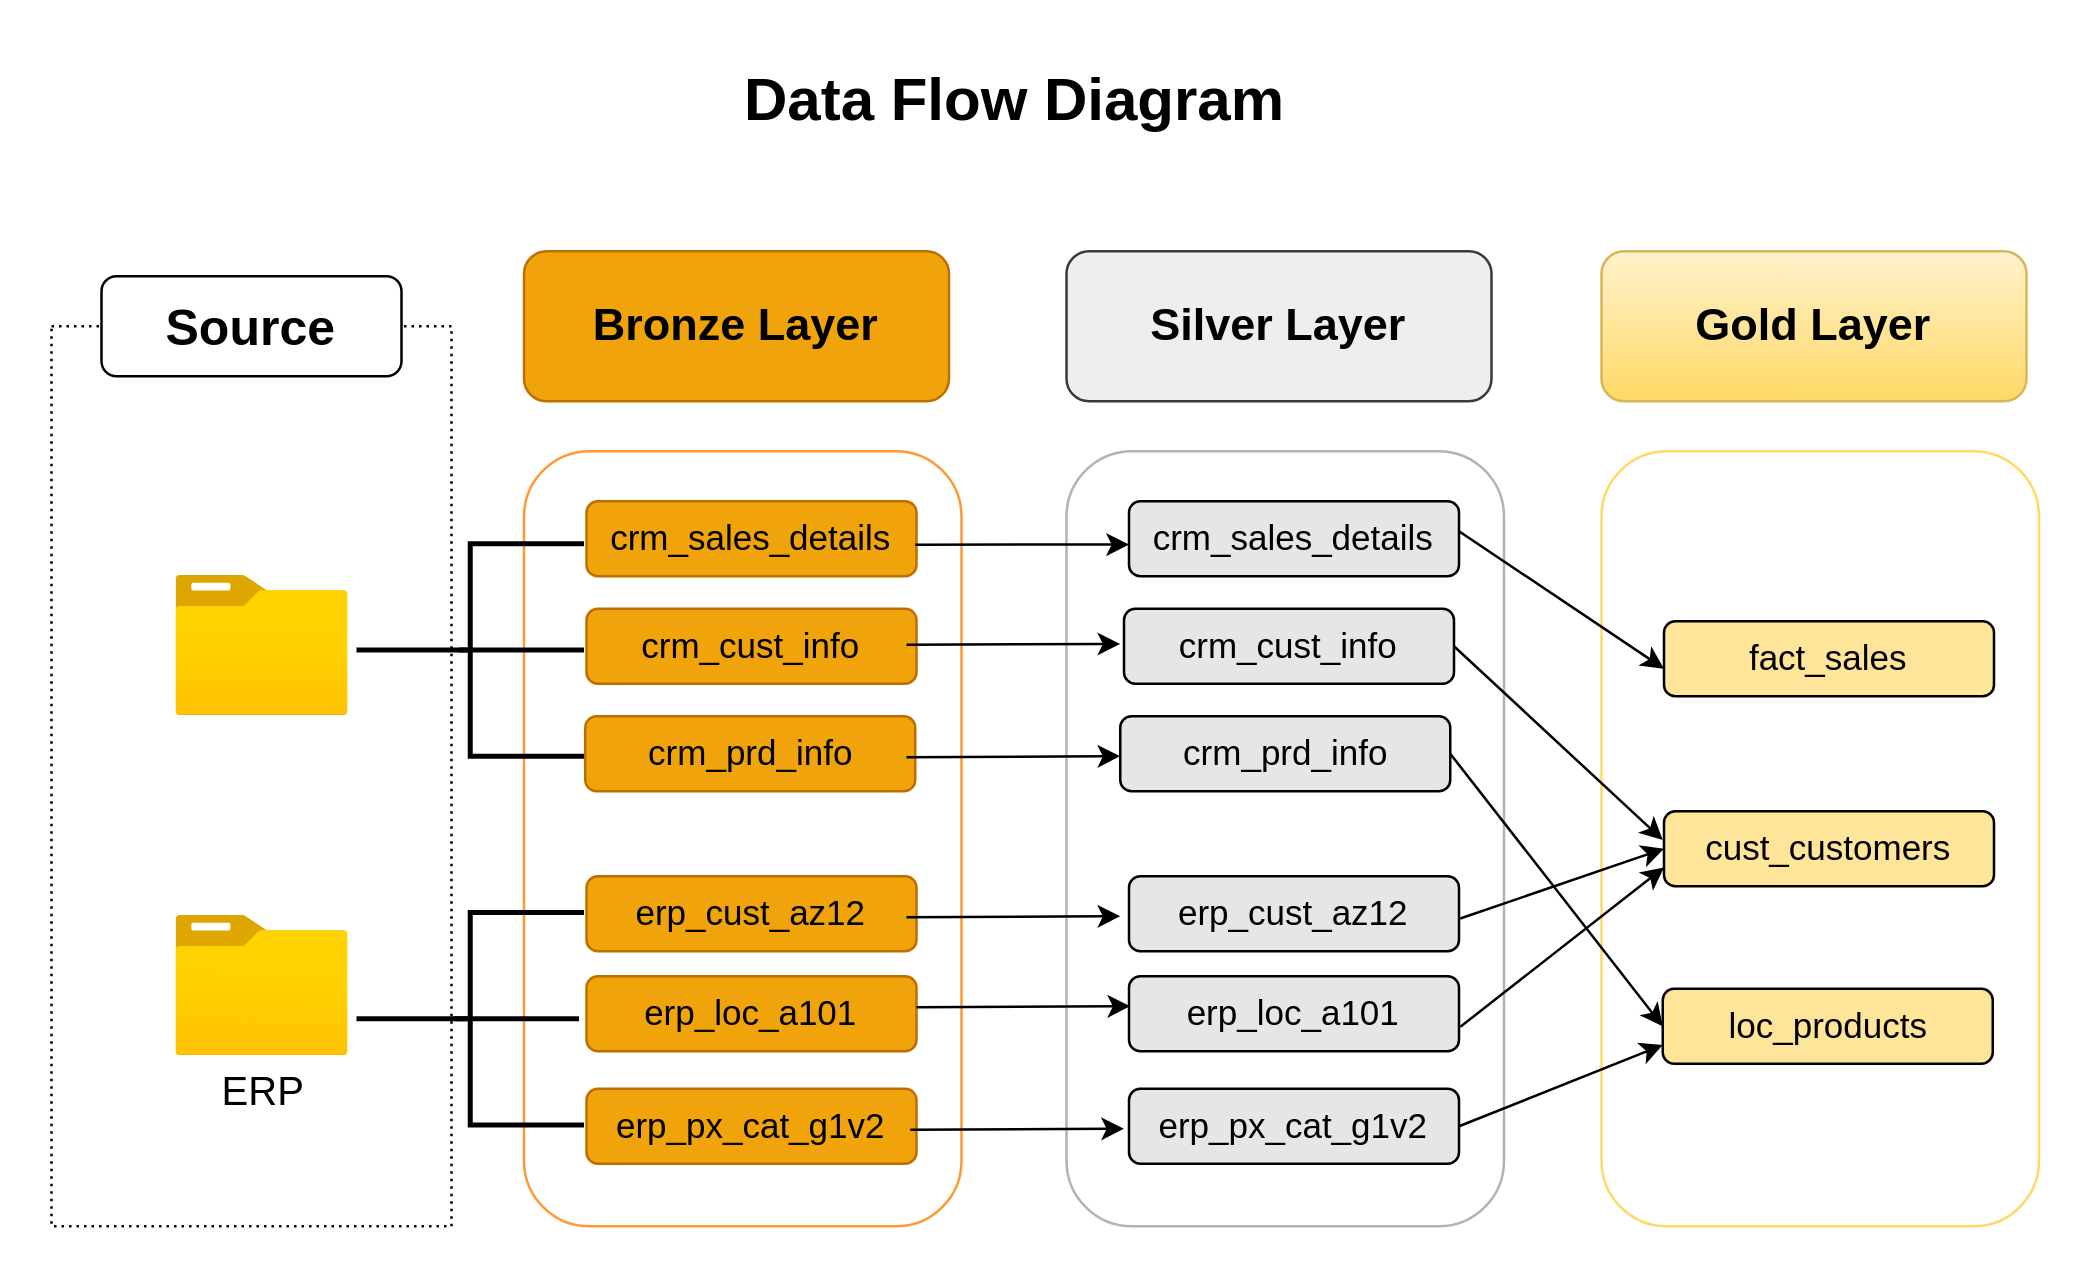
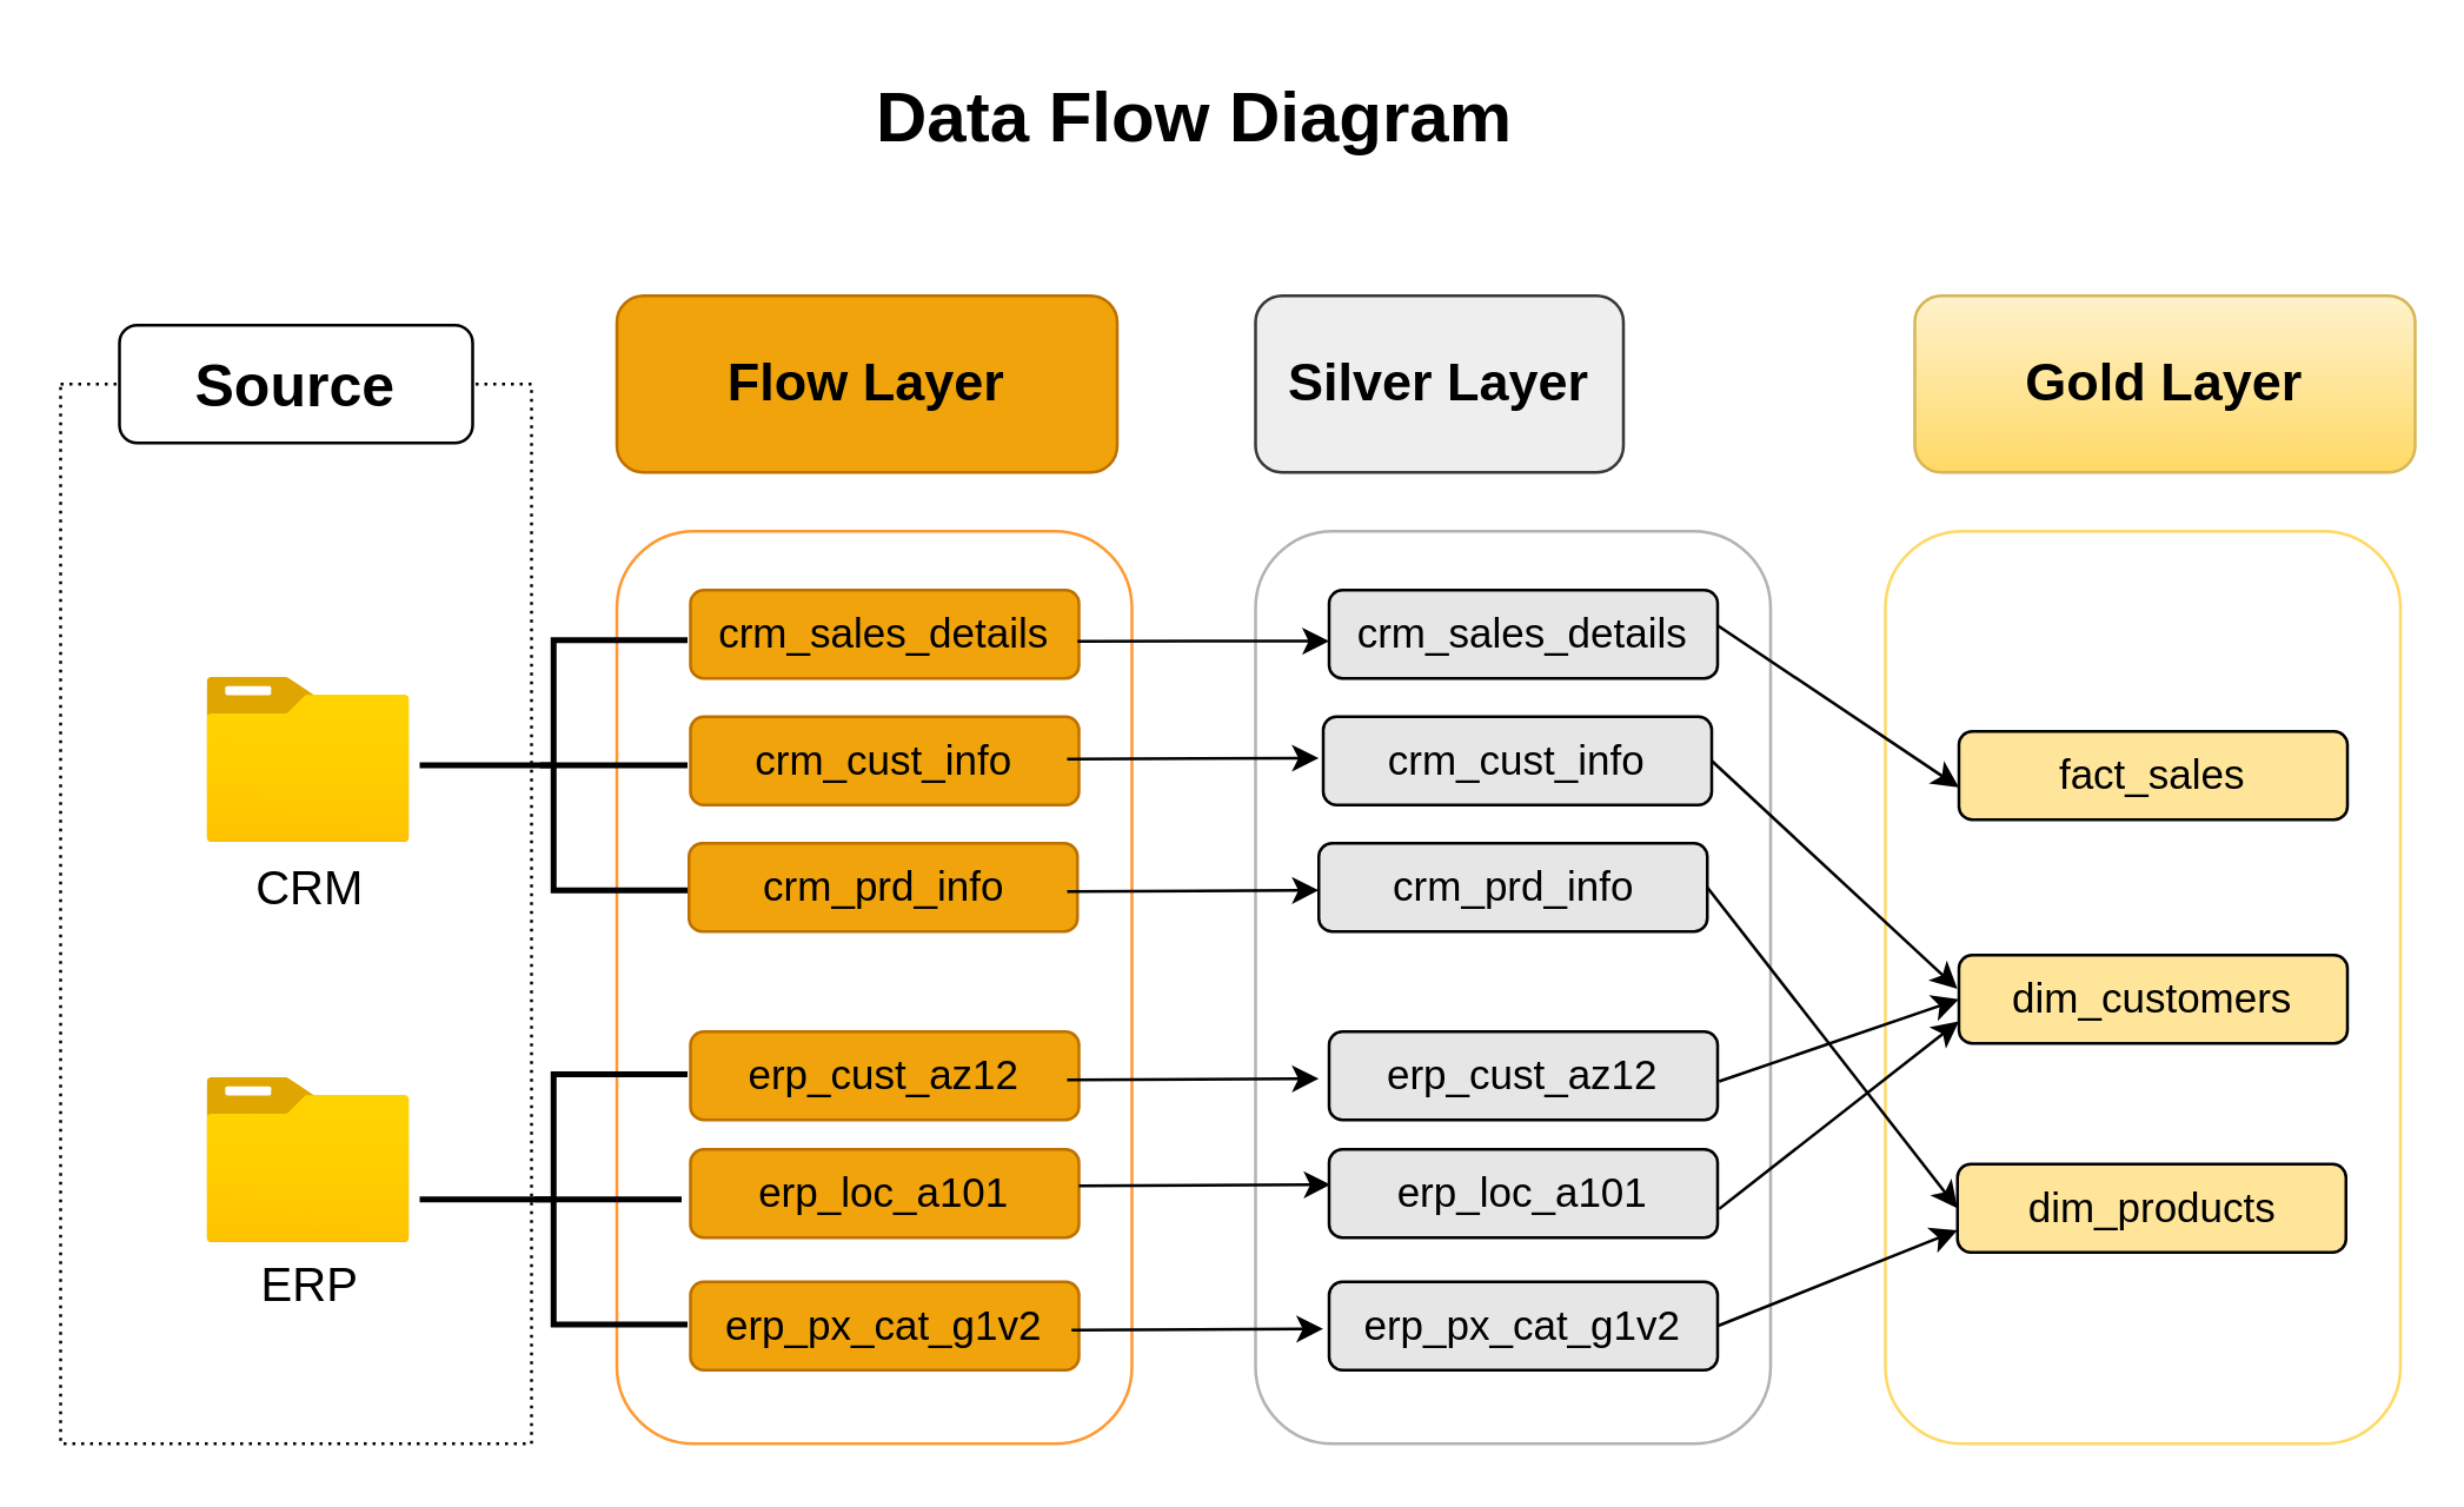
- <mxCell id="3" value="Bronze Layer" style="rounded=1;whiteSpace=wrap;html=1;fillColor=#f0a30a;fontColor=#000000;strokeColor=#BD7000;fontSize=18;fontStyle=1" vertex="1" parent="1"><mxGeometry x="209" y="100" width="170" height="60" as="geometry" /></mxCell>
+ <mxCell id="3" value="Flow Layer" style="rounded=1;whiteSpace=wrap;html=1;fillColor=#f0a30a;fontColor=#000000;strokeColor=#BD7000;fontSize=18;fontStyle=1" vertex="1" parent="1"><mxGeometry x="209" y="100" width="170" height="60" as="geometry" /></mxCell>
- <mxCell id="15" value="Silver Layer" style="rounded=1;whiteSpace=wrap;html=1;fillColor=#eeeeee;strokeColor=#36393d;fontSize=18;fontStyle=1" vertex="1" parent="1"><mxGeometry x="426" y="100" width="170" height="60" as="geometry" /></mxCell>
+ <mxCell id="15" value="Silver Layer" style="rounded=1;whiteSpace=wrap;html=1;fillColor=#eeeeee;strokeColor=#36393d;fontSize=18;fontStyle=1" vertex="1" parent="1"><mxGeometry x="426" y="100" width="125" height="60" as="geometry" /></mxCell>
- <mxCell id="23" value="Gold Layer" style="rounded=1;whiteSpace=wrap;html=1;fillColor=#fff2cc;strokeColor=#d6b656;fontSize=18;fontStyle=1;gradientColor=#ffd966;" vertex="1" parent="1"><mxGeometry x="640" y="100" width="170" height="60" as="geometry" /></mxCell>
+ <mxCell id="23" value="Gold Layer" style="rounded=1;whiteSpace=wrap;html=1;fillColor=#fff2cc;strokeColor=#d6b656;fontSize=18;fontStyle=1;gradientColor=#ffd966;" vertex="1" parent="1"><mxGeometry x="650" y="100" width="170" height="60" as="geometry" /></mxCell>
+ <mxCell id="6" value="CRM" style="text;html=1;align=center;verticalAlign=middle;whiteSpace=wrap;rounded=0;fontSize=16;fontStyle=0" vertex="1" parent="1"><mxGeometry x="74.5" y="286" width="60" height="30" as="geometry" /></mxCell>
- <mxCell id="25" value="&lt;font style=&quot;font-size: 14px;&quot;&gt;cust_customers&lt;/font&gt;" style="rounded=1;whiteSpace=wrap;html=1;fillColor=#FFE599;" vertex="1" parent="1"><mxGeometry x="665" y="324" width="132" height="30" as="geometry" /></mxCell>
+ <mxCell id="25" value="&lt;font style=&quot;font-size: 14px;&quot;&gt;dim_customers&lt;/font&gt;" style="rounded=1;whiteSpace=wrap;html=1;fillColor=#FFE599;" vertex="1" parent="1"><mxGeometry x="665" y="324" width="132" height="30" as="geometry" /></mxCell>
- <mxCell id="26" value="&lt;font style=&quot;font-size: 14px;&quot;&gt;loc_products&lt;/font&gt;" style="rounded=1;whiteSpace=wrap;html=1;fillColor=#FFE599;" vertex="1" parent="1"><mxGeometry x="664.5" y="395" width="132" height="30" as="geometry" /></mxCell>
+ <mxCell id="26" value="&lt;font style=&quot;font-size: 14px;&quot;&gt;dim_products&lt;/font&gt;" style="rounded=1;whiteSpace=wrap;html=1;fillColor=#FFE599;" vertex="1" parent="1"><mxGeometry x="664.5" y="395" width="132" height="30" as="geometry" /></mxCell>
